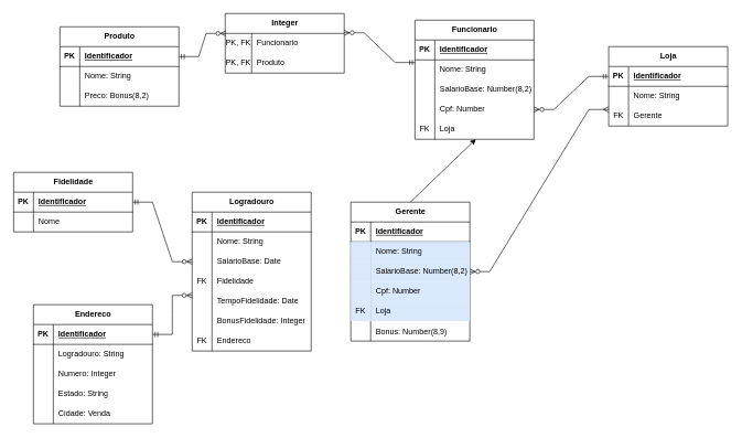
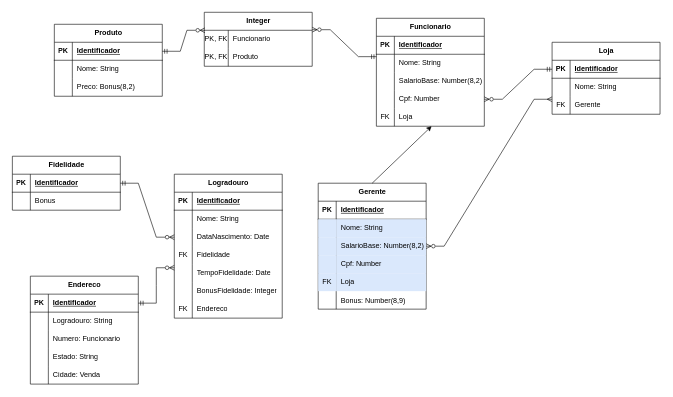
- <mxCell id="56" value="Nome" style="shape=partialRectangle;connectable=0;fillColor=none;top=0;left=0;bottom=0;right=0;align=left;spacingLeft=6;overflow=hidden;whiteSpace=wrap;html=1;" vertex="1" parent="54"><mxGeometry x="30" width="150" height="30" as="geometry"><mxRectangle width="150" height="30" as="alternateBounds" /></mxGeometry></mxCell>
+ <mxCell id="56" value="Bonus" style="shape=partialRectangle;connectable=0;fillColor=none;top=0;left=0;bottom=0;right=0;align=left;spacingLeft=6;overflow=hidden;whiteSpace=wrap;html=1;" vertex="1" parent="54"><mxGeometry x="30" width="150" height="30" as="geometry"><mxRectangle width="150" height="30" as="alternateBounds" /></mxGeometry></mxCell>
- <mxCell id="37" value="SalarioBase: Date" style="shape=partialRectangle;connectable=0;fillColor=none;top=0;left=0;bottom=0;right=0;align=left;spacingLeft=6;overflow=hidden;whiteSpace=wrap;html=1;" vertex="1" parent="35"><mxGeometry x="30" width="150" height="30" as="geometry"><mxRectangle width="150" height="30" as="alternateBounds" /></mxGeometry></mxCell>
+ <mxCell id="37" value="DataNascimento: Date" style="shape=partialRectangle;connectable=0;fillColor=none;top=0;left=0;bottom=0;right=0;align=left;spacingLeft=6;overflow=hidden;whiteSpace=wrap;html=1;" vertex="1" parent="35"><mxGeometry x="30" width="150" height="30" as="geometry"><mxRectangle width="150" height="30" as="alternateBounds" /></mxGeometry></mxCell>
- <mxCell id="73" value="Numero: Integer" style="shape=partialRectangle;connectable=0;fillColor=none;top=0;left=0;bottom=0;right=0;align=left;spacingLeft=6;overflow=hidden;whiteSpace=wrap;html=1;" vertex="1" parent="71"><mxGeometry x="30" width="150" height="30" as="geometry"><mxRectangle width="150" height="30" as="alternateBounds" /></mxGeometry></mxCell>
+ <mxCell id="73" value="Numero: Funcionario" style="shape=partialRectangle;connectable=0;fillColor=none;top=0;left=0;bottom=0;right=0;align=left;spacingLeft=6;overflow=hidden;whiteSpace=wrap;html=1;" vertex="1" parent="71"><mxGeometry x="30" width="150" height="30" as="geometry"><mxRectangle width="150" height="30" as="alternateBounds" /></mxGeometry></mxCell>
